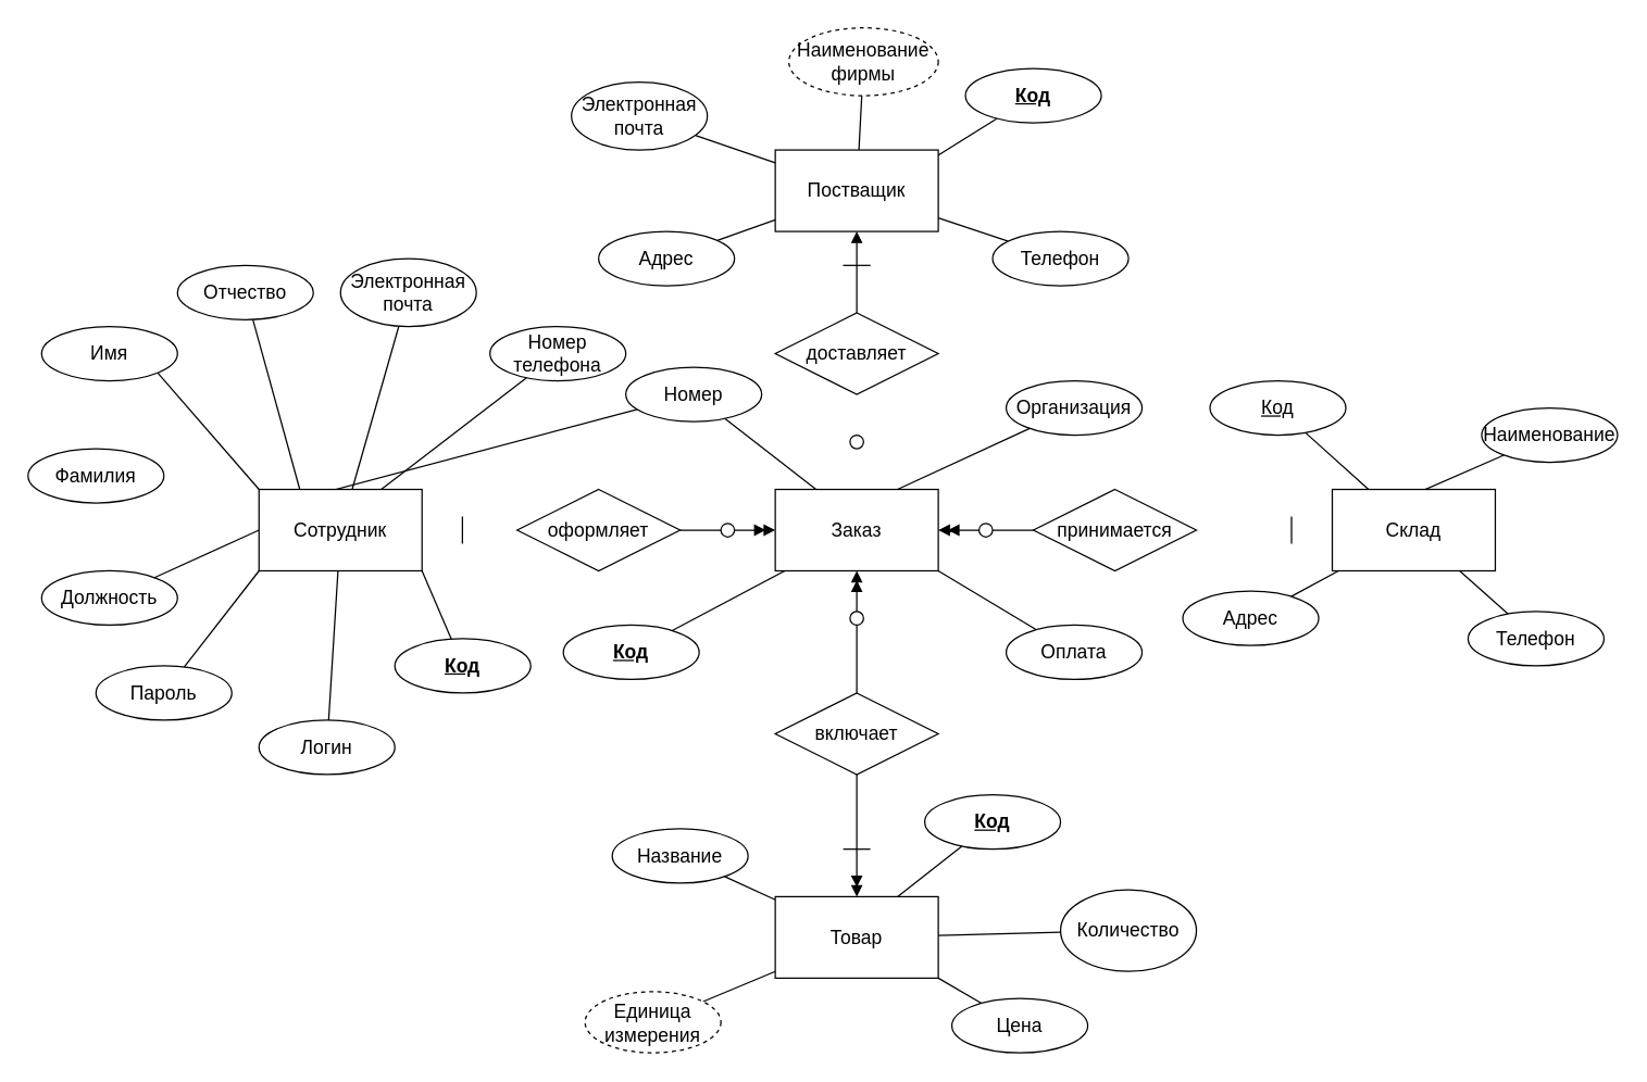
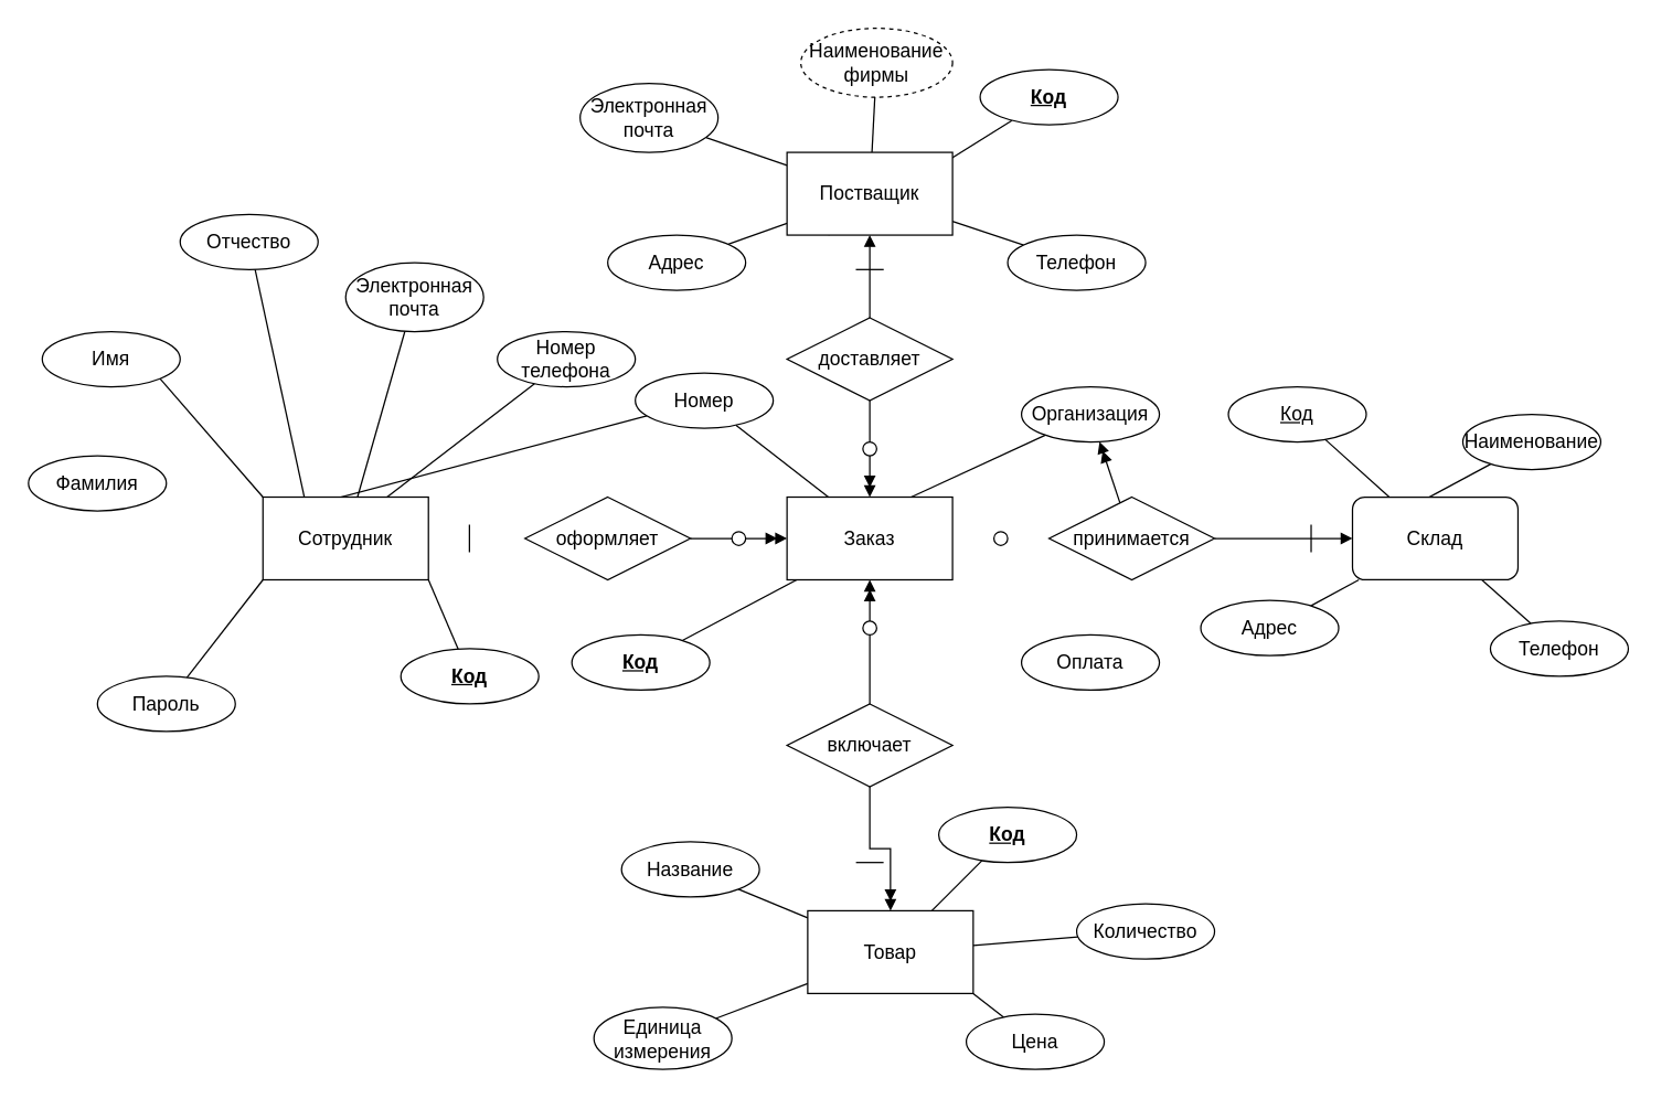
- <mxCell id="47" value="Отчество" style="ellipse;whiteSpace=wrap;html=1;align=center;fontSize=14;" vertex="1" parent="1"><mxGeometry x="130" y="195" width="100" height="40" as="geometry" /></mxCell>
+ <mxCell id="47" value="Отчество" style="ellipse;whiteSpace=wrap;html=1;align=center;fontSize=14;" vertex="1" parent="1"><mxGeometry x="130" y="155" width="100" height="40" as="geometry" /></mxCell>
+ <mxCell id="26" style="edgeStyle=none;rounded=0;orthogonalLoop=1;jettySize=auto;html=1;strokeColor=default;fontSize=14;endArrow=doubleBlock;endFill=1;" edge="1" parent="1" source="27" target="18"><mxGeometry relative="1" as="geometry" /></mxCell>
- <mxCell id="79" value="Наименование" style="ellipse;whiteSpace=wrap;html=1;align=center;fontSize=14;" vertex="1" parent="1"><mxGeometry x="1090" y="300" width="100" height="40" as="geometry" /></mxCell>
+ <mxCell id="79" value="Наименование" style="ellipse;whiteSpace=wrap;html=1;align=center;fontSize=14;" vertex="1" parent="1"><mxGeometry x="1060" y="300" width="100" height="40" as="geometry" /></mxCell>
- <mxCell id="74" style="edgeStyle=none;rounded=0;orthogonalLoop=1;jettySize=auto;html=1;strokeColor=default;fontSize=14;endArrow=doubleBlock;endFill=1;" edge="1" parent="1" source="75" target="18"><mxGeometry relative="1" as="geometry" /></mxCell>
+ <mxCell id="74" style="edgeStyle=none;rounded=0;orthogonalLoop=1;jettySize=auto;html=1;strokeColor=default;fontSize=14;endArrow=doubleBlock;endFill=1;" edge="1" parent="1" source="75" target="48"><mxGeometry relative="1" as="geometry" /></mxCell>
+ <mxCell id="73" value="" style="edgeStyle=orthogonalEdgeStyle;rounded=0;orthogonalLoop=1;jettySize=auto;html=1;fontSize=14;endArrow=block;endFill=1;" edge="1" parent="1" source="75" target="72"><mxGeometry relative="1" as="geometry" /></mxCell>
- <mxCell id="72" value="Склад" style="rounded=0;whiteSpace=wrap;html=1;fontSize=14;" vertex="1" parent="1"><mxGeometry x="980" y="360" width="120" height="60" as="geometry" /></mxCell>
+ <mxCell id="72" value="Склад" style="whiteSpace=wrap;html=1;fontSize=14;rounded=1;" vertex="1" parent="1"><mxGeometry x="980" y="360" width="120" height="60" as="geometry" /></mxCell>
- <mxCell id="5" style="edgeStyle=none;rounded=0;orthogonalLoop=1;jettySize=auto;html=1;exitX=0;exitY=0.5;exitDx=0;exitDy=0;strokeColor=default;fontSize=14;endArrow=none;endFill=0;" edge="1" parent="1" source="11" target="45"><mxGeometry relative="1" as="geometry" /></mxCell>
- <mxCell id="45" value="Должность" style="ellipse;whiteSpace=wrap;html=1;align=center;fontSize=14;" vertex="1" parent="1"><mxGeometry x="30" y="420" width="100" height="40" as="geometry" /></mxCell>
- <mxCell id="17" style="edgeStyle=none;rounded=0;orthogonalLoop=1;jettySize=auto;html=1;exitX=1;exitY=1;exitDx=0;exitDy=0;strokeColor=default;fontSize=14;endArrow=none;endFill=0;" edge="1" parent="1" source="18" target="49"><mxGeometry relative="1" as="geometry" /></mxCell>
- <mxCell id="3" style="orthogonalLoop=1;jettySize=auto;html=1;fontSize=14;endArrow=none;endFill=0;rounded=0;" edge="1" parent="1" source="11" target="52"><mxGeometry relative="1" as="geometry" /></mxCell>
- <mxCell id="52" value="Логин" style="ellipse;whiteSpace=wrap;html=1;align=center;fontSize=14;" vertex="1" parent="1"><mxGeometry x="190" y="530" width="100" height="40" as="geometry" /></mxCell>
- <mxCell id="56" value="Количество" style="ellipse;whiteSpace=wrap;html=1;align=center;fontSize=14;" vertex="1" parent="1"><mxGeometry x="780" y="655" width="100" height="60" as="geometry" /></mxCell>
+ <mxCell id="56" value="Количество" style="ellipse;whiteSpace=wrap;html=1;align=center;fontSize=14;" vertex="1" parent="1"><mxGeometry x="780" y="655" width="100" height="40" as="geometry" /></mxCell>
- <mxCell id="36" value="Товар" style="rounded=0;whiteSpace=wrap;html=1;fontSize=14;" vertex="1" parent="1"><mxGeometry x="570" y="660" width="120" height="60" as="geometry" /></mxCell>
+ <mxCell id="36" value="Товар" style="rounded=0;whiteSpace=wrap;html=1;fontSize=14;" vertex="1" parent="1"><mxGeometry x="585" y="660" width="120" height="60" as="geometry" /></mxCell>
- <mxCell id="58" value="Единица&lt;br&gt;измерения" style="ellipse;whiteSpace=wrap;html=1;align=center;fontSize=14;dashed=1;" vertex="1" parent="1"><mxGeometry x="430" y="730" width="100" height="45" as="geometry" /></mxCell>
+ <mxCell id="58" value="Единица&lt;br&gt;измерения" style="ellipse;whiteSpace=wrap;html=1;align=center;fontSize=14;" vertex="1" parent="1"><mxGeometry x="430" y="730" width="100" height="45" as="geometry" /></mxCell>
